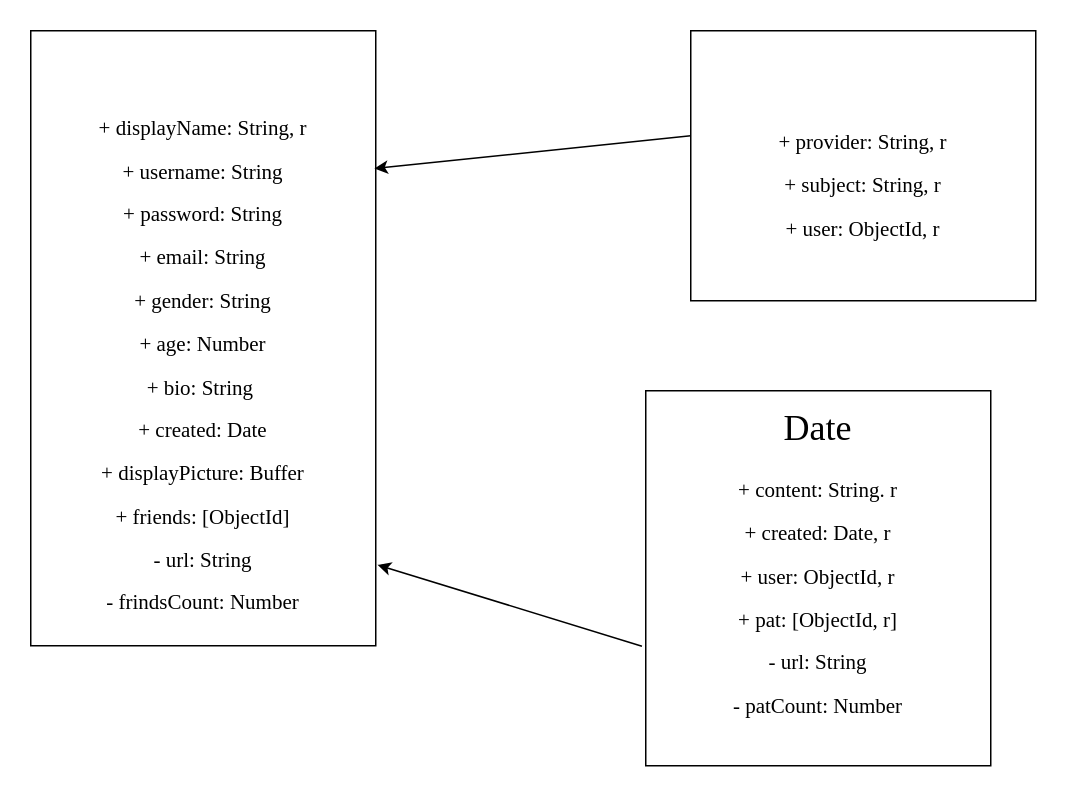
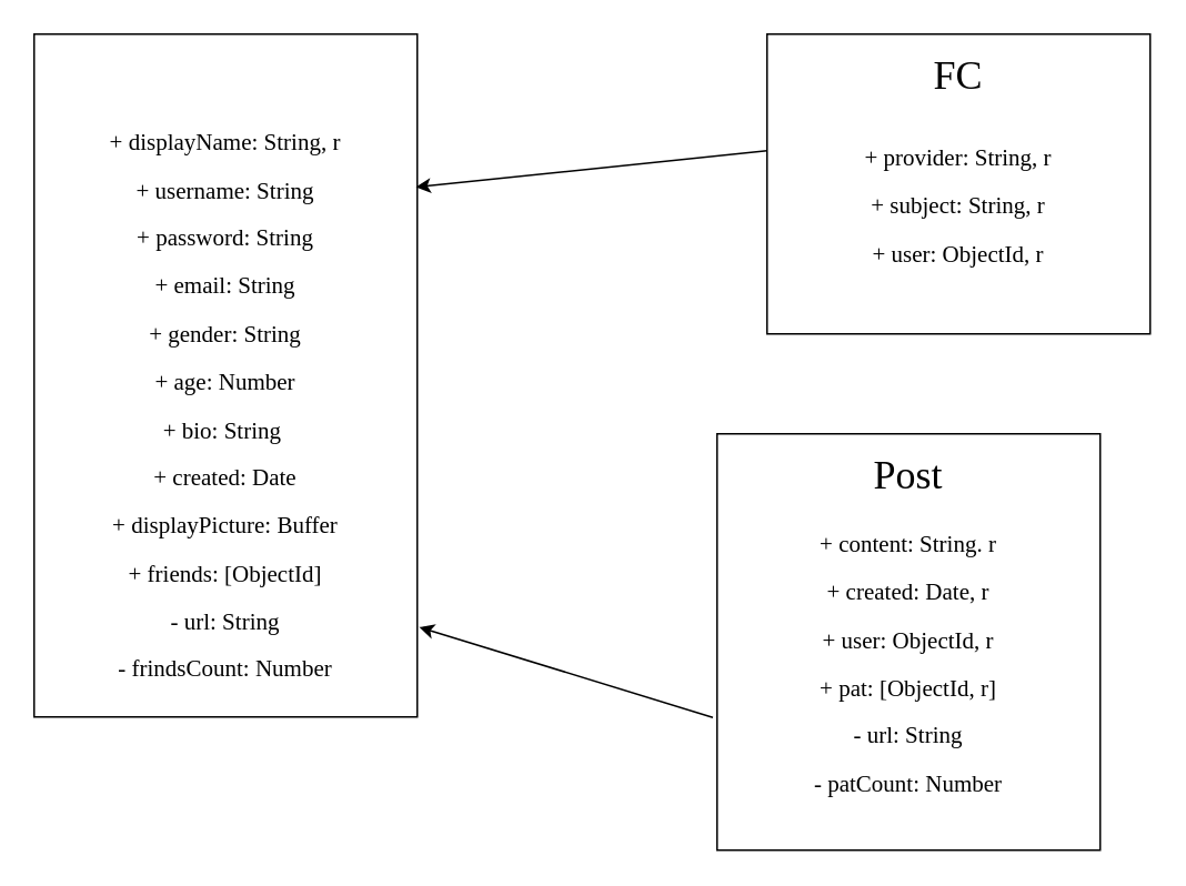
+ <mxCell id="5" value="&lt;font face=&quot;Verdana&quot; style=&quot;font-size: 24px;&quot;&gt;FC&lt;/font&gt;" style="text;strokeColor=none;align=center;fillColor=none;html=1;verticalAlign=middle;whiteSpace=wrap;rounded=0;" parent="1" vertex="1"><mxGeometry x="545" y="30" width="60" height="30" as="geometry" /></mxCell>
- <mxCell id="9" value="&lt;font face=&quot;Verdana&quot; style=&quot;font-size: 24px;&quot;&gt;Date&lt;/font&gt;" style="text;strokeColor=none;align=center;fillColor=none;html=1;verticalAlign=middle;whiteSpace=wrap;rounded=0;" parent="1" vertex="1"><mxGeometry x="515" y="270" width="60" height="30" as="geometry" /></mxCell>
+ <mxCell id="9" value="&lt;font face=&quot;Verdana&quot; style=&quot;font-size: 24px;&quot;&gt;Post&lt;/font&gt;" style="text;strokeColor=none;align=center;fillColor=none;html=1;verticalAlign=middle;whiteSpace=wrap;rounded=0;" parent="1" vertex="1"><mxGeometry x="515" y="270" width="60" height="30" as="geometry" /></mxCell>
